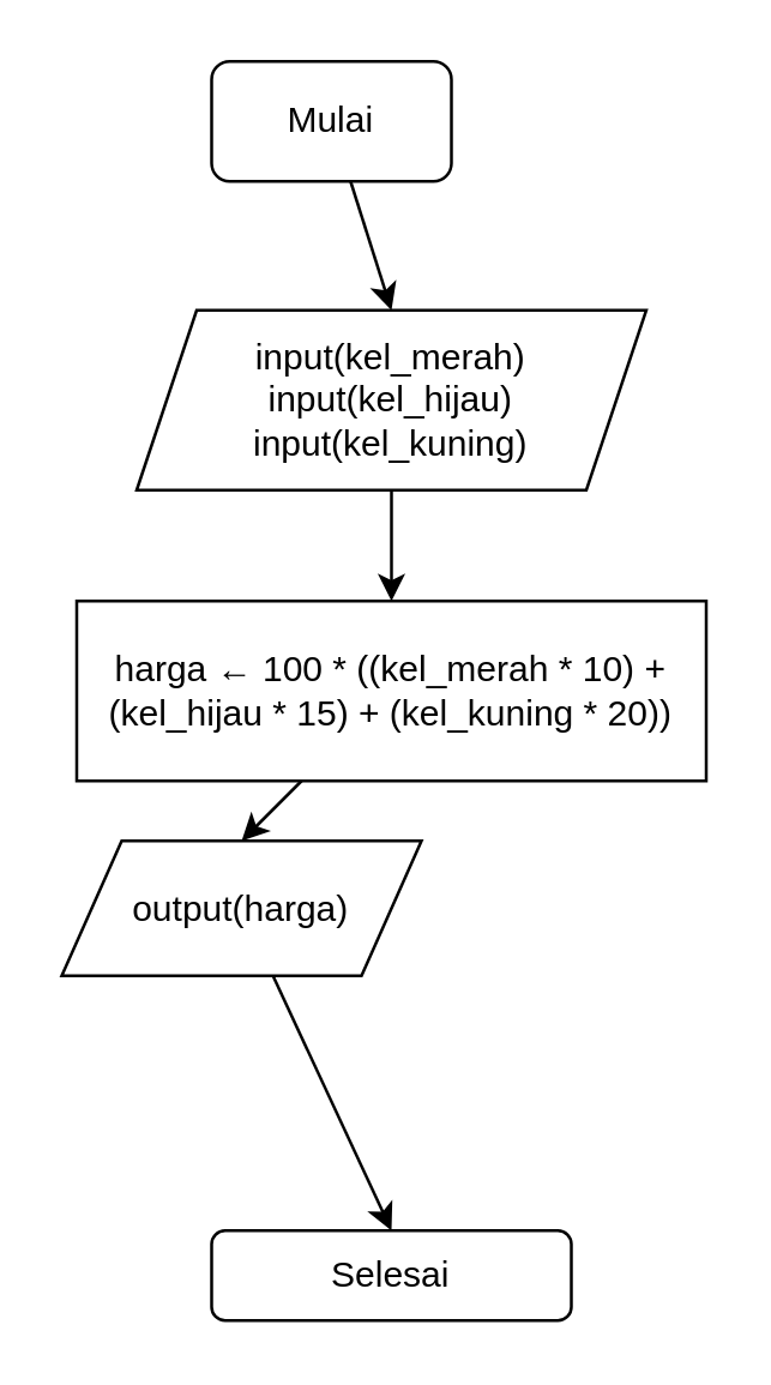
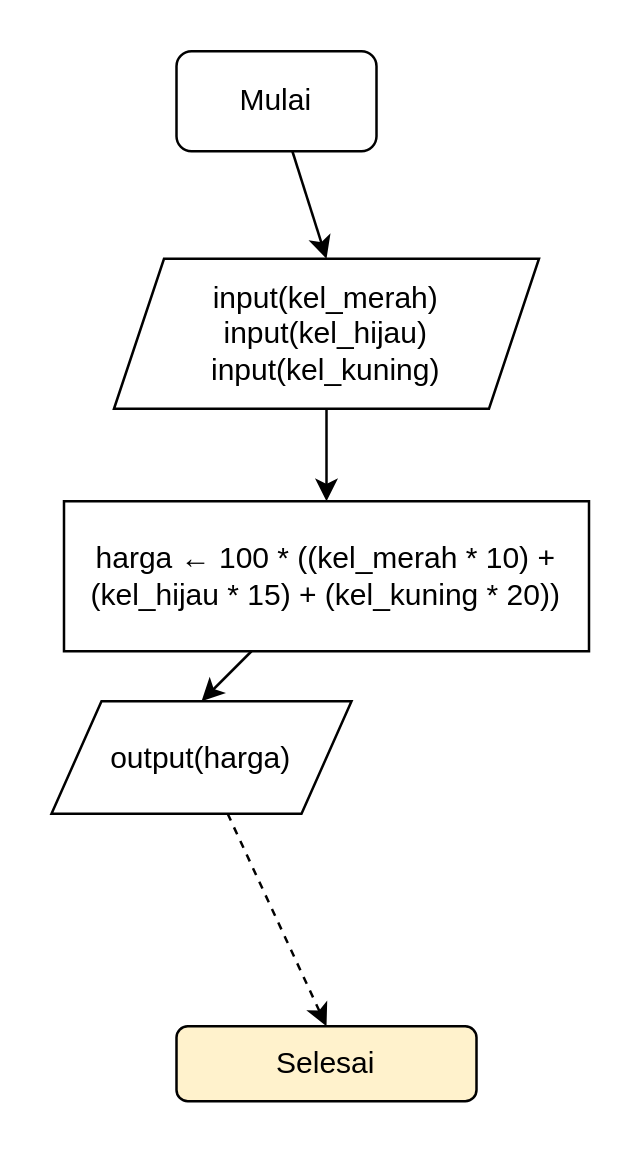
- <mxCell id="10" value="" style="endArrow=classic;html=1;rounded=0;entryX=0.5;entryY=0;entryDx=0;entryDy=0;" parent="1" source="5" target="6" edge="1"><mxGeometry width="50" height="50" relative="1" as="geometry"><mxPoint x="130" y="400" as="sourcePoint" /><mxPoint x="130" y="420.711" as="targetPoint" /></mxGeometry></mxCell>
+ <mxCell id="10" value="" style="endArrow=classic;html=1;rounded=0;entryX=0.5;entryY=0;entryDx=0;entryDy=0;dashed=1;" parent="1" source="5" target="6" edge="1"><mxGeometry width="50" height="50" relative="1" as="geometry"><mxPoint x="130" y="400" as="sourcePoint" /><mxPoint x="130" y="420.711" as="targetPoint" /></mxGeometry></mxCell>
- <mxCell id="6" value="Selesai" style="rounded=1;whiteSpace=wrap;html=1;" parent="1" vertex="1"><mxGeometry x="70" y="410" width="120" height="30" as="geometry" /></mxCell>
+ <mxCell id="6" value="Selesai" style="rounded=1;whiteSpace=wrap;html=1;fillColor=#fff2cc;" parent="1" vertex="1"><mxGeometry x="70" y="410" width="120" height="30" as="geometry" /></mxCell>
